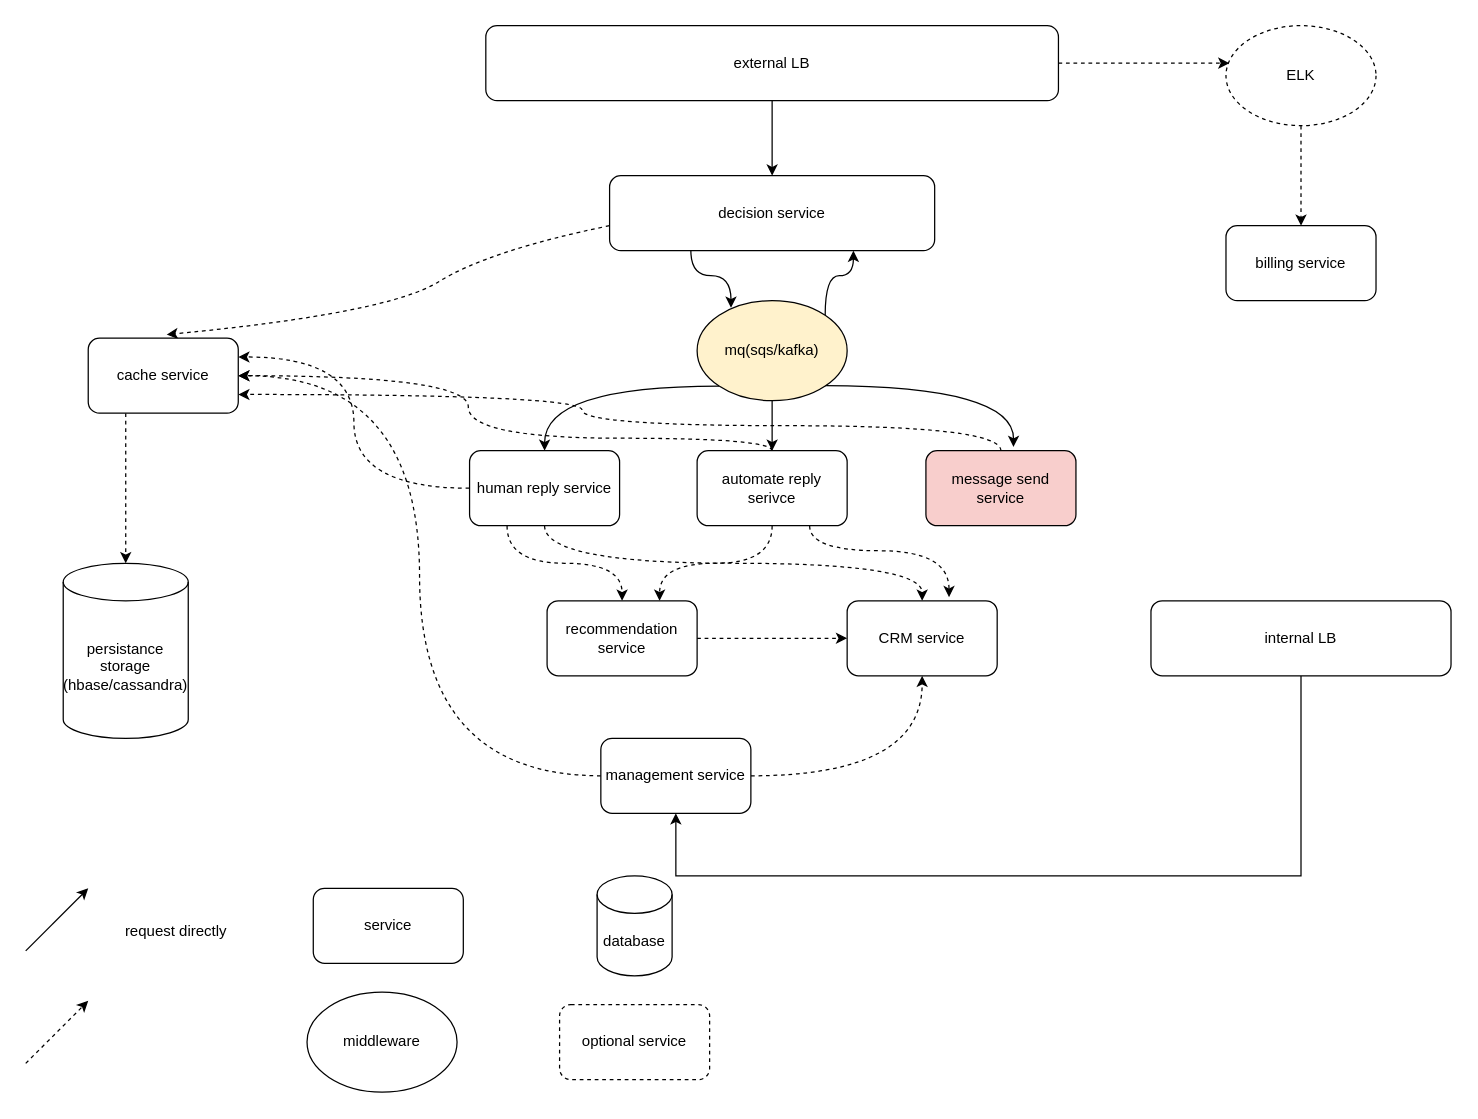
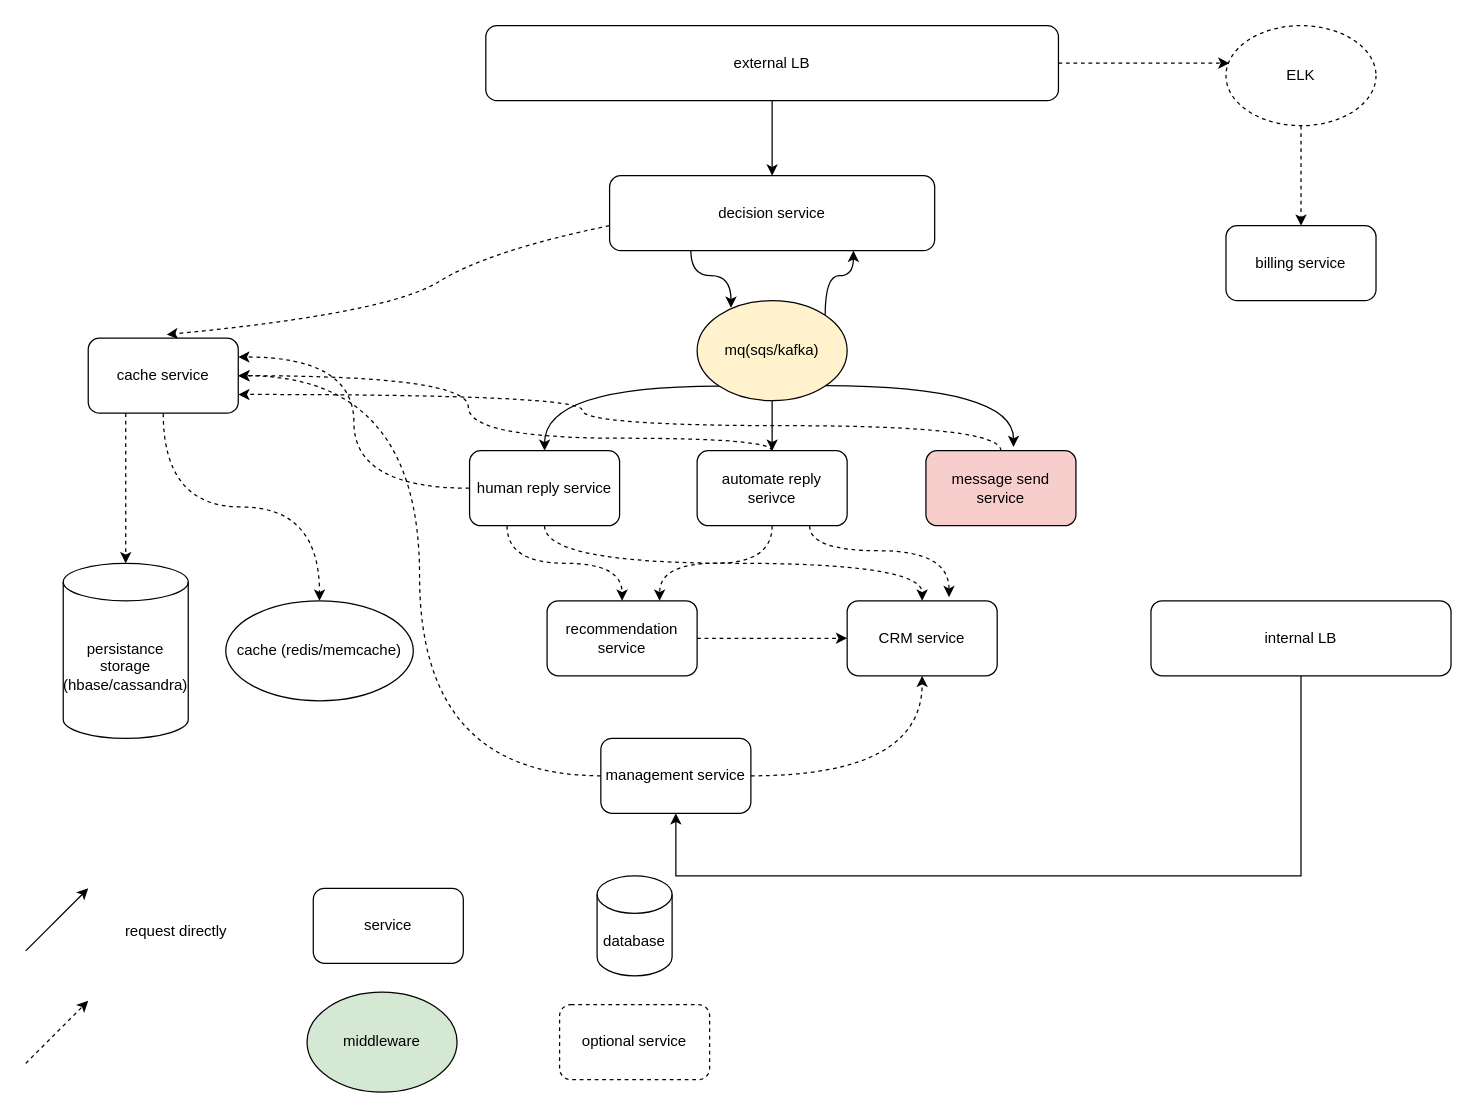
+ <mxCell id="29" style="edgeStyle=orthogonalEdgeStyle;rounded=0;orthogonalLoop=1;jettySize=auto;html=1;entryX=0.5;entryY=0;entryDx=0;entryDy=0;curved=1;dashed=1;" edge="1" parent="1" source="31" target="10"><mxGeometry relative="1" as="geometry" /></mxCell>
+ <mxCell id="10" value="cache (redis/memcache)" style="ellipse;whiteSpace=wrap;html=1;" vertex="1" parent="1"><mxGeometry x="180" y="480" width="150" height="80" as="geometry" /></mxCell>
- <mxCell id="43" value="middleware" style="ellipse;whiteSpace=wrap;html=1;" vertex="1" parent="1"><mxGeometry x="245" y="793" width="120" height="80" as="geometry" /></mxCell>
+ <mxCell id="43" value="middleware" style="ellipse;whiteSpace=wrap;html=1;fillColor=#d5e8d4;" vertex="1" parent="1"><mxGeometry x="245" y="793" width="120" height="80" as="geometry" /></mxCell>
